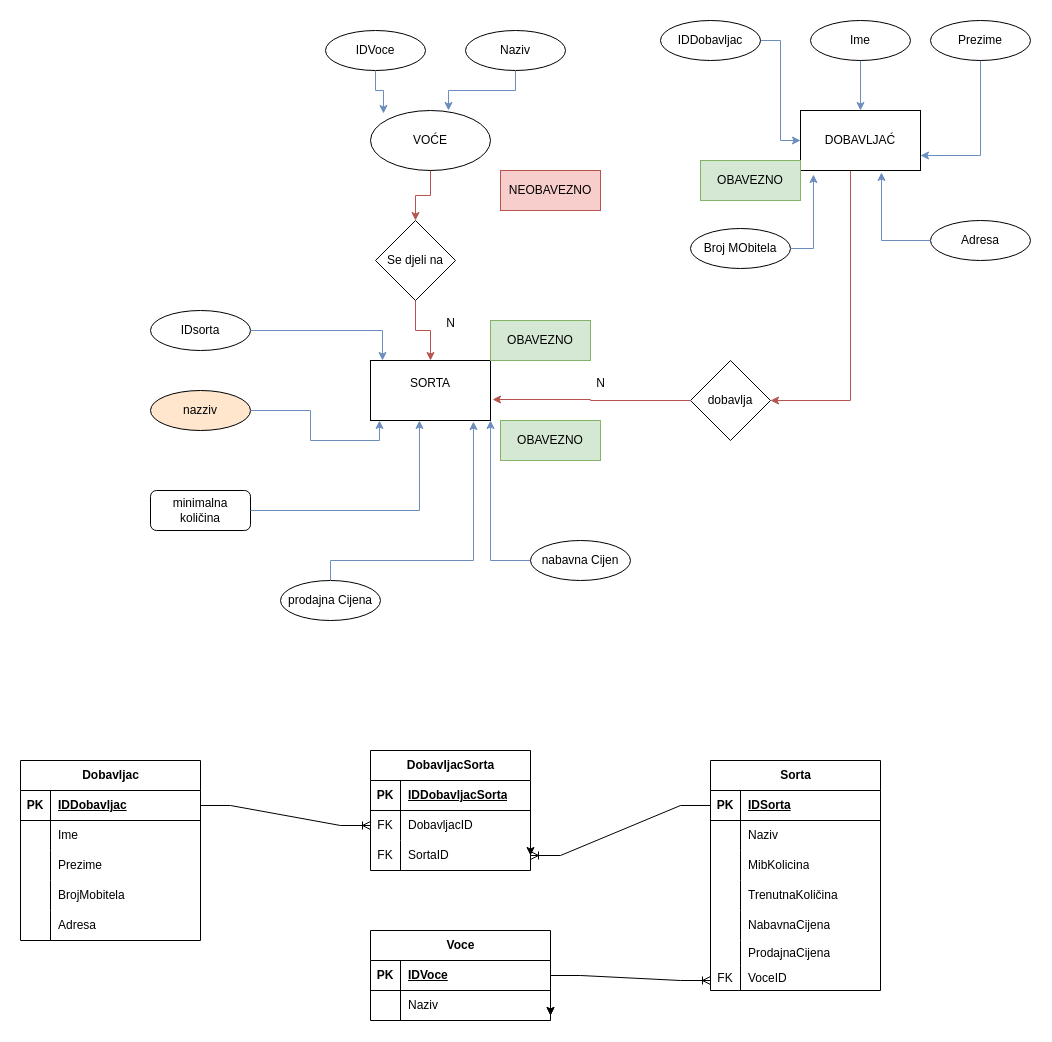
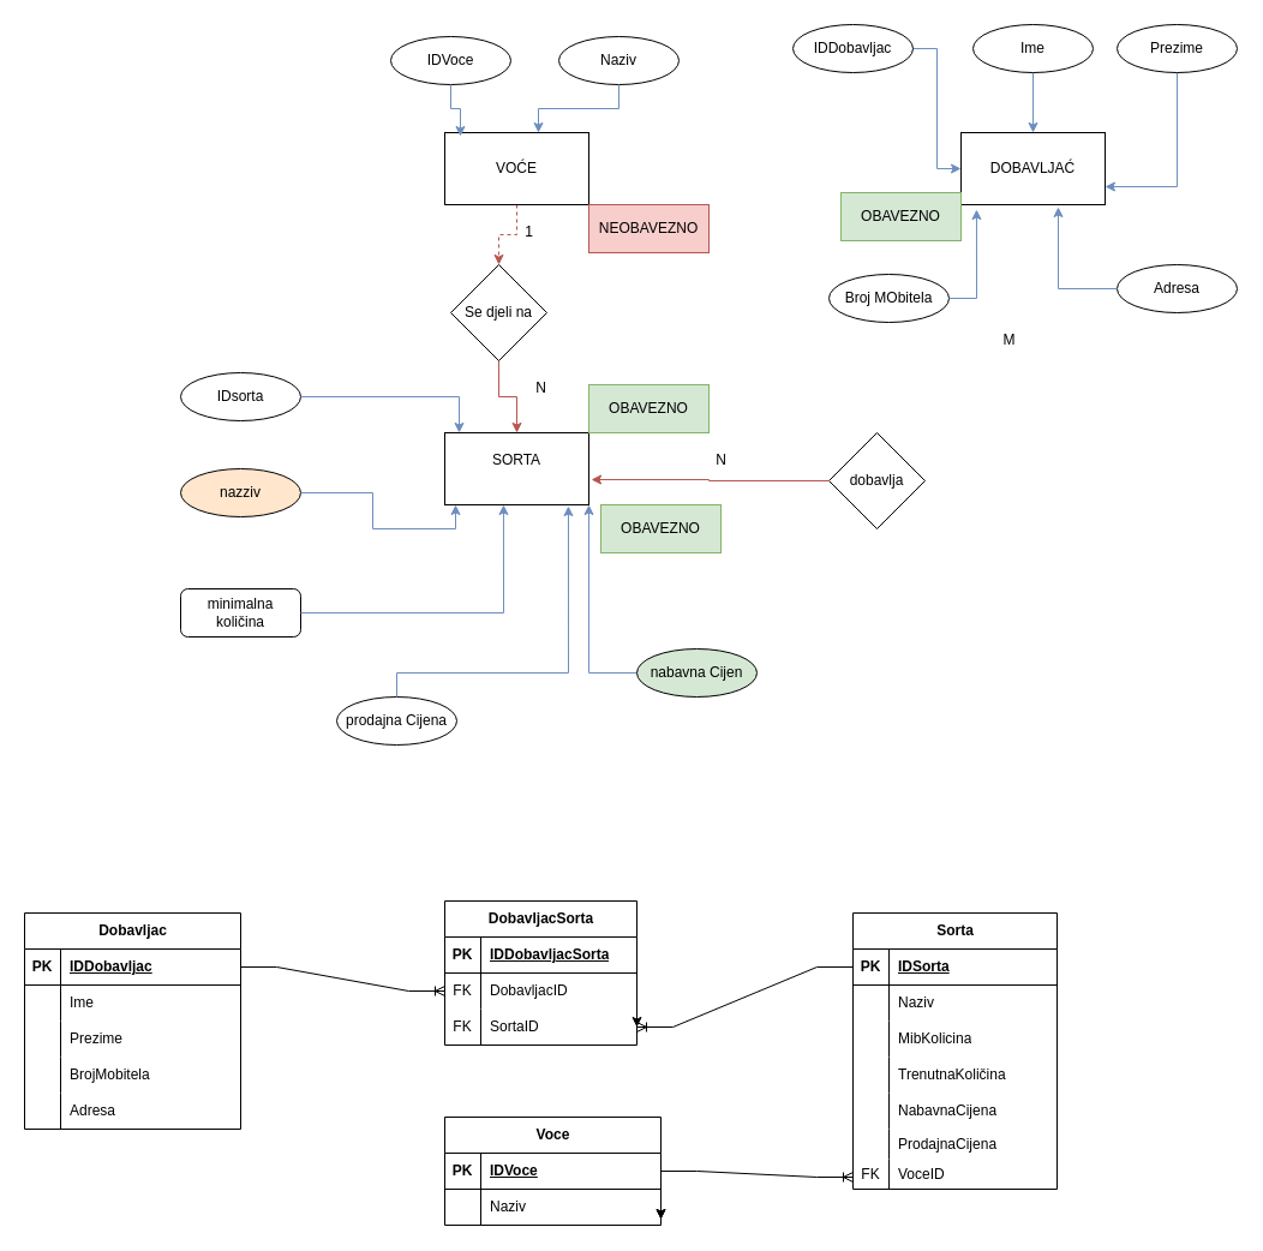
- <mxCell id="4" value="VOĆE" style="ellipse;whiteSpace=wrap;html=1;" vertex="1" parent="1"><mxGeometry x="370" y="110" width="120" height="60" as="geometry" /></mxCell>
+ <mxCell id="4" value="VOĆE" style="rounded=0;whiteSpace=wrap;html=1;" vertex="1" parent="1"><mxGeometry x="370" y="110" width="120" height="60" as="geometry" /></mxCell>
- <mxCell id="41" value="NEOBAVEZNO" style="whiteSpace=wrap;html=1;align=center;fillColor=#f8cecc;strokeColor=#b85450;" vertex="1" parent="1"><mxGeometry x="500" y="170" width="100" height="40" as="geometry" /></mxCell>
+ <mxCell id="41" value="NEOBAVEZNO" style="whiteSpace=wrap;html=1;align=center;fillColor=#f8cecc;strokeColor=#b85450;" vertex="1" parent="1"><mxGeometry x="490" y="170" width="100" height="40" as="geometry" /></mxCell>
+ <mxCell id="11" value="1" style="text;html=1;align=center;verticalAlign=middle;resizable=0;points=[];autosize=1;strokeColor=none;fillColor=none;" vertex="1" parent="1"><mxGeometry x="425" y="178" width="30" height="30" as="geometry" /></mxCell>
- <mxCell id="2" value="" style="edgeStyle=orthogonalEdgeStyle;rounded=0;orthogonalLoop=1;jettySize=auto;html=1;fillColor=#f8cecc;strokeColor=#b85450;" edge="1" parent="1" source="4" target="10"><mxGeometry relative="1" as="geometry" /></mxCell>
+ <mxCell id="2" value="" style="edgeStyle=orthogonalEdgeStyle;rounded=0;orthogonalLoop=1;jettySize=auto;html=1;fillColor=#f8cecc;strokeColor=#b85450;dashed=1;" edge="1" parent="1" source="4" target="10"><mxGeometry relative="1" as="geometry" /></mxCell>
+ <mxCell id="13" value="M" style="text;html=1;align=center;verticalAlign=middle;resizable=0;points=[];autosize=1;strokeColor=none;fillColor=none;" vertex="1" parent="1"><mxGeometry x="825" y="268" width="30" height="30" as="geometry" /></mxCell>
- <mxCell id="5" style="edgeStyle=orthogonalEdgeStyle;rounded=0;orthogonalLoop=1;jettySize=auto;html=1;entryX=1;entryY=0.5;entryDx=0;entryDy=0;fillColor=#f8cecc;strokeColor=#b85450;" edge="1" parent="1" source="6" target="7"><mxGeometry relative="1" as="geometry"><mxPoint x="860" y="410" as="targetPoint" /><Array as="points"><mxPoint x="850" y="400" /></Array></mxGeometry></mxCell>
- <mxCell id="38" value="nabavna Cijen" style="ellipse;whiteSpace=wrap;html=1;align=center;" vertex="1" parent="1"><mxGeometry x="530" y="540" width="100" height="40" as="geometry" /></mxCell>
+ <mxCell id="38" value="nabavna Cijen" style="ellipse;whiteSpace=wrap;html=1;align=center;fillColor=#d5e8d4;" vertex="1" parent="1"><mxGeometry x="530" y="540" width="100" height="40" as="geometry" /></mxCell>
